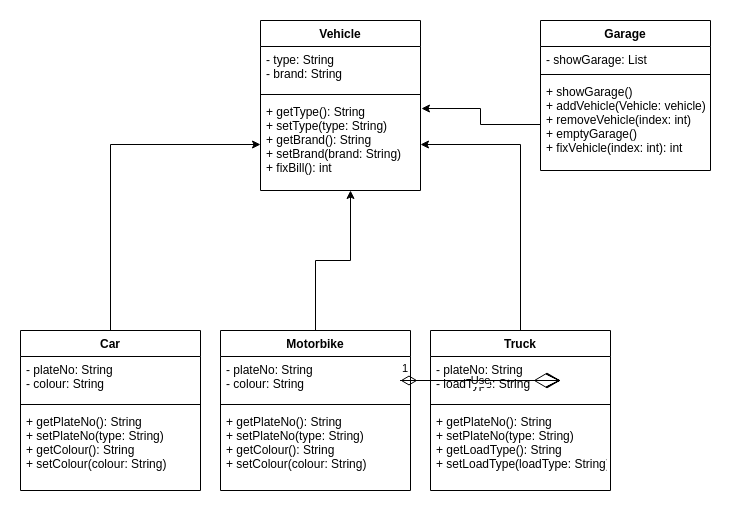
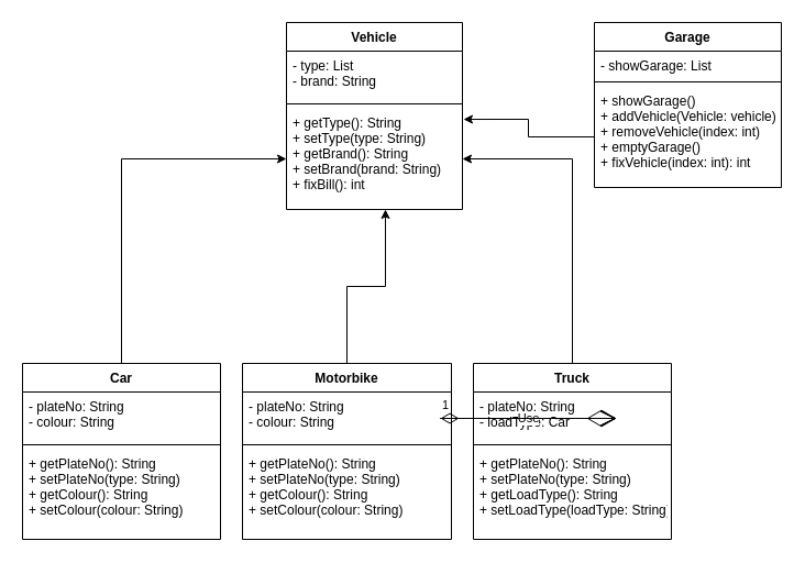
- <mxCell id="3" value="- type: String&#10;- brand: String" style="text;strokeColor=none;fillColor=none;align=left;verticalAlign=top;spacingLeft=4;spacingRight=4;overflow=hidden;rotatable=0;points=[[0,0.5],[1,0.5]];portConstraint=eastwest;" vertex="1" parent="2"><mxGeometry y="26" width="160" height="44" as="geometry" /></mxCell>
+ <mxCell id="3" value="- type: List&#10;- brand: String" style="text;strokeColor=none;fillColor=none;align=left;verticalAlign=top;spacingLeft=4;spacingRight=4;overflow=hidden;rotatable=0;points=[[0,0.5],[1,0.5]];portConstraint=eastwest;" vertex="1" parent="2"><mxGeometry y="26" width="160" height="44" as="geometry" /></mxCell>
- <mxCell id="18" value="- plateNo: String&#10;- loadType: String" style="text;strokeColor=none;fillColor=none;align=left;verticalAlign=top;spacingLeft=4;spacingRight=4;overflow=hidden;rotatable=0;points=[[0,0.5],[1,0.5]];portConstraint=eastwest;" vertex="1" parent="17"><mxGeometry y="26" width="180" height="44" as="geometry" /></mxCell>
+ <mxCell id="18" value="- plateNo: String&#10;- loadType: Car" style="text;strokeColor=none;fillColor=none;align=left;verticalAlign=top;spacingLeft=4;spacingRight=4;overflow=hidden;rotatable=0;points=[[0,0.5],[1,0.5]];portConstraint=eastwest;" vertex="1" parent="17"><mxGeometry y="26" width="180" height="44" as="geometry" /></mxCell>
